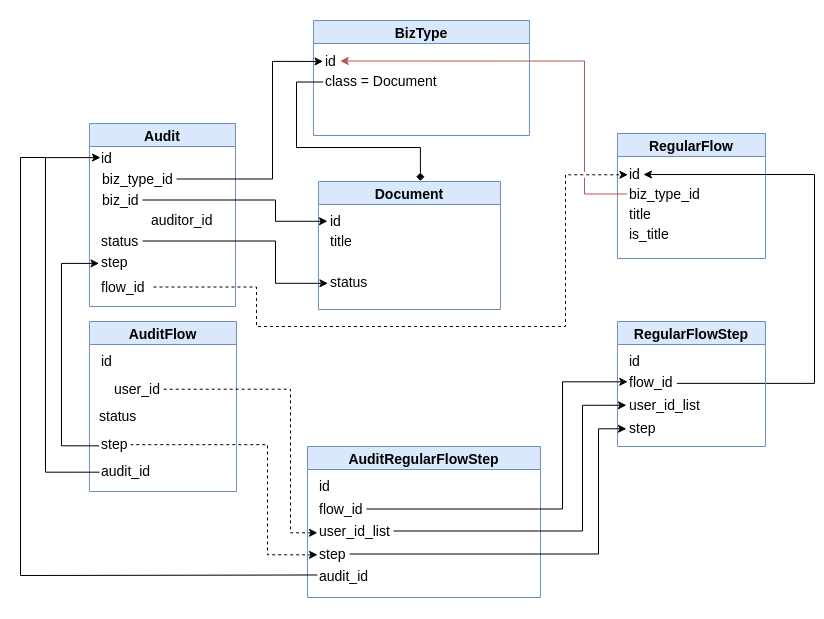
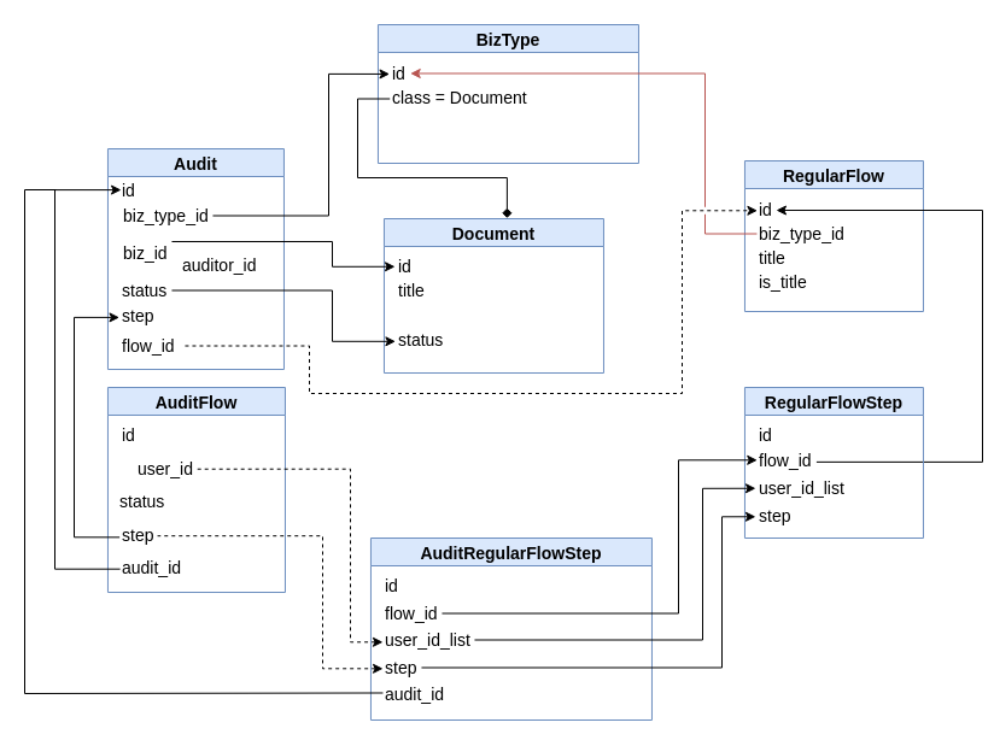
- <mxCell id="4" value="biz_id" style="text;align=left;verticalAlign=middle;resizable=0;points=[];autosize=1;strokeColor=none;fillColor=none;fontSize=14;flipH=0;labelBackgroundColor=none;glass=0;labelPosition=center;verticalLabelPosition=middle;textDirection=ltr;html=1;spacingRight=-5;" parent="2" vertex="1"><mxGeometry x="11" y="66" width="42" height="21" as="geometry" /></mxCell>
+ <mxCell id="4" value="biz_id" style="text;align=left;verticalAlign=middle;resizable=0;points=[];autosize=1;strokeColor=none;fillColor=none;fontSize=14;flipH=0;labelBackgroundColor=none;glass=0;labelPosition=center;verticalLabelPosition=middle;textDirection=ltr;html=1;spacingRight=-5;" parent="2" vertex="1"><mxGeometry x="11" y="76" width="42" height="21" as="geometry" /></mxCell>
